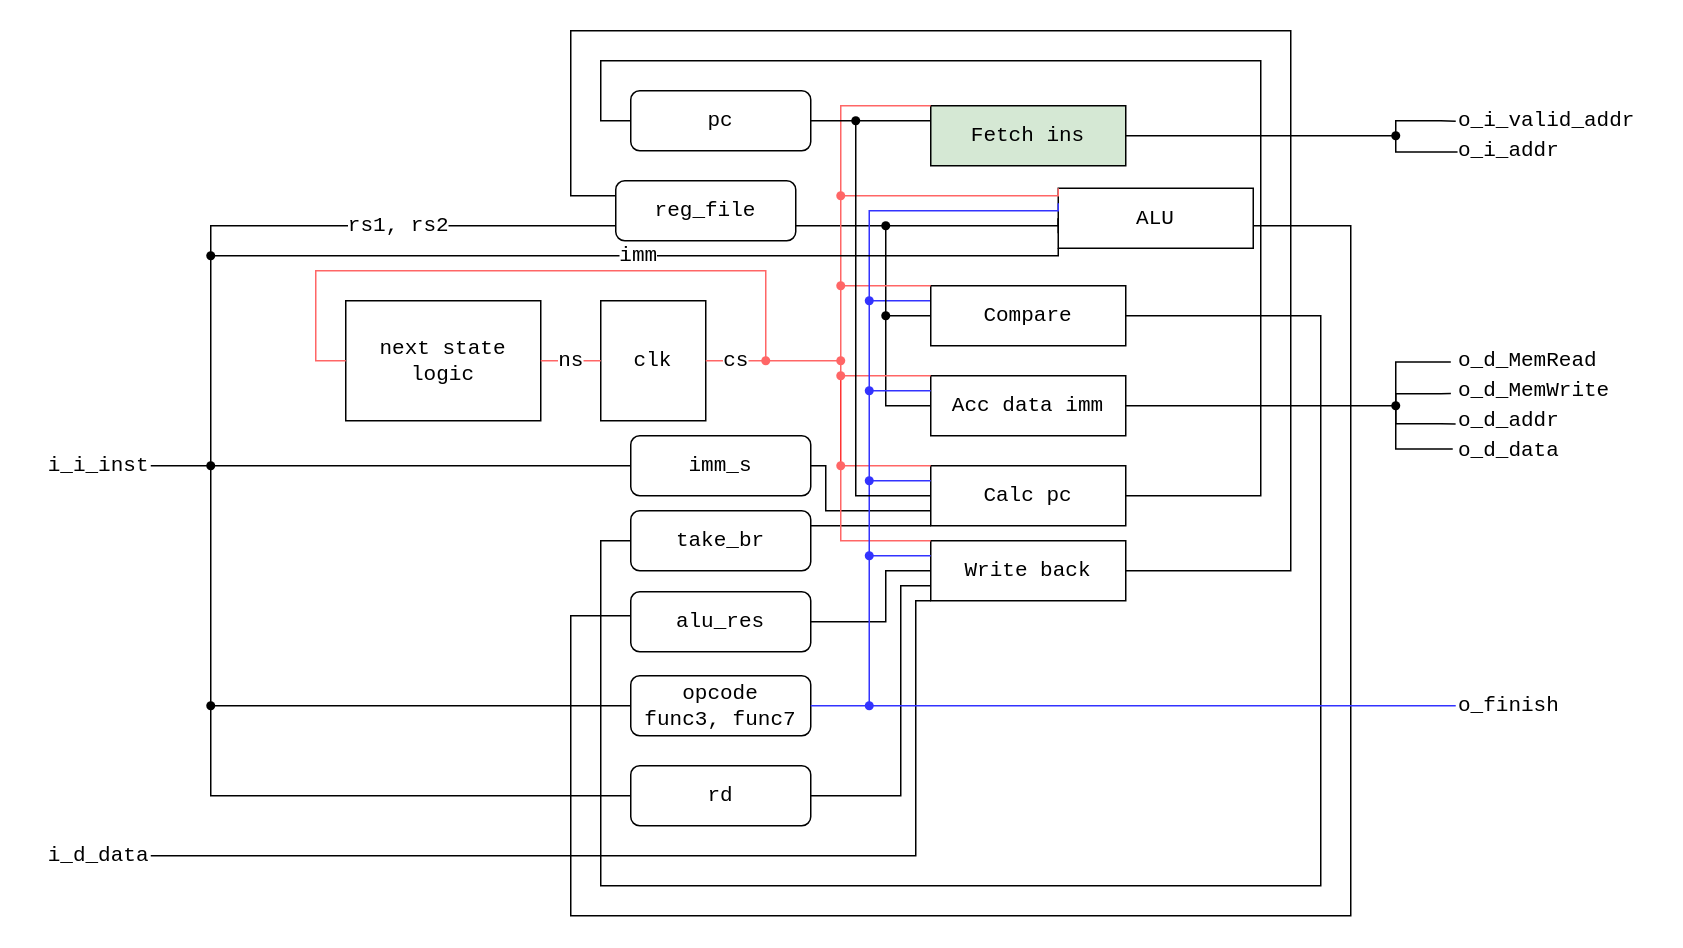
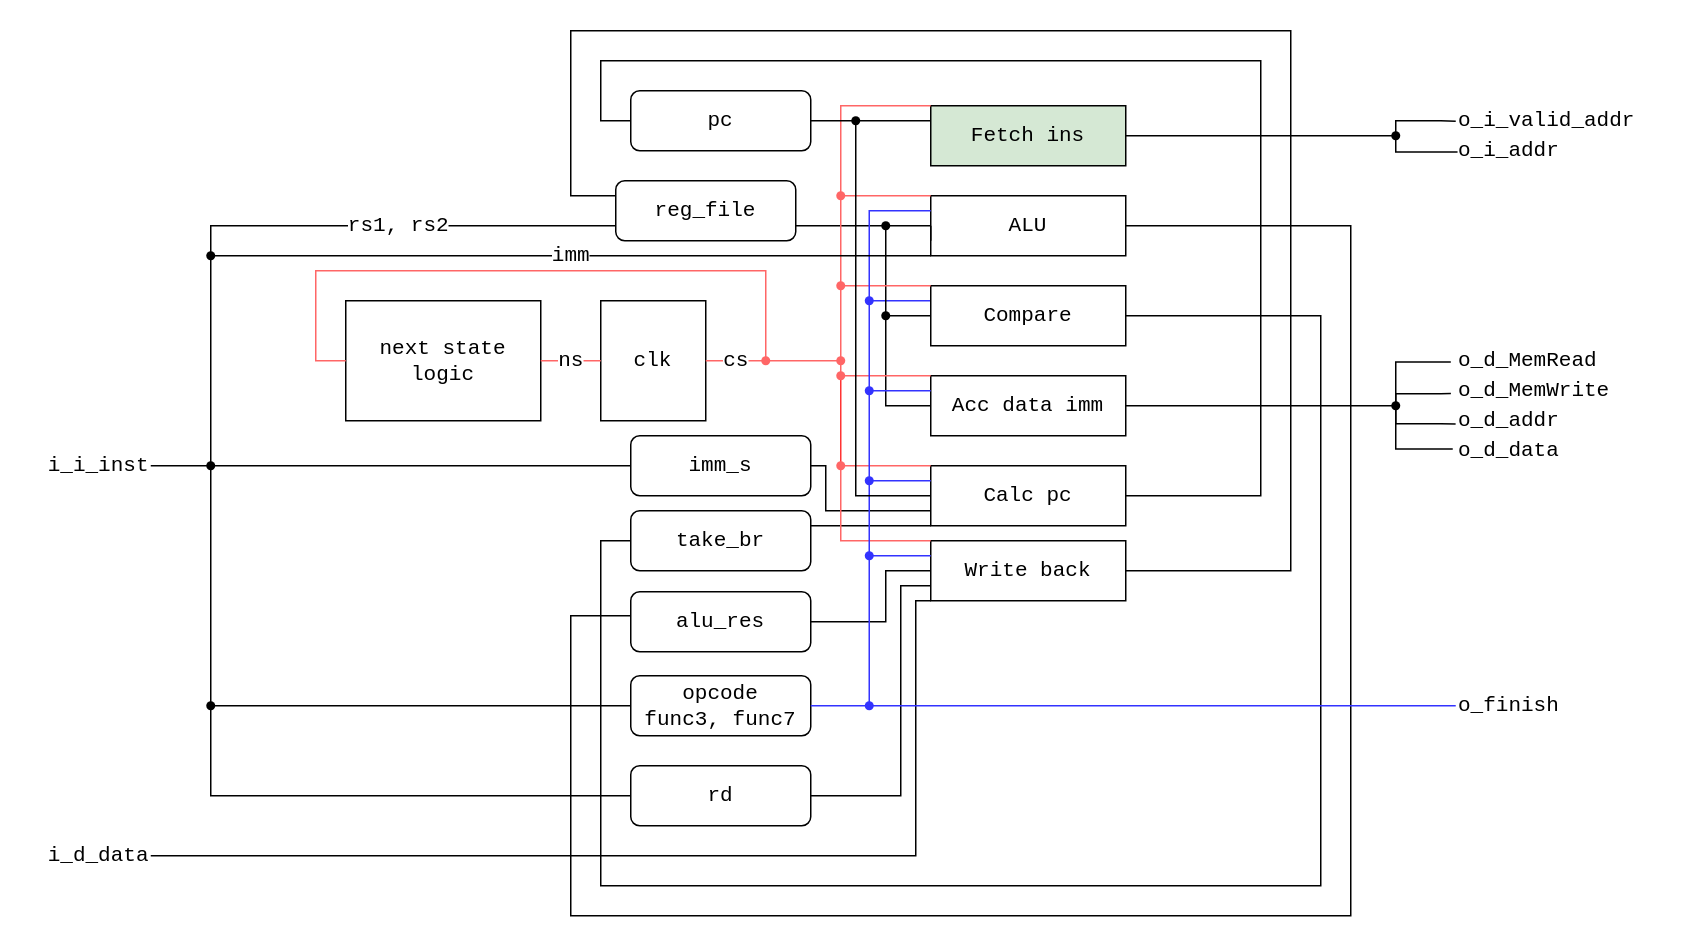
- <mxCell id="8" value="ALU" style="rounded=0;whiteSpace=wrap;html=1;fontFamily=Courier New;fontSize=14;" parent="1" vertex="1"><mxGeometry x="705" y="125" width="130" height="40" as="geometry" /></mxCell>
+ <mxCell id="8" value="ALU" style="rounded=0;whiteSpace=wrap;html=1;fontFamily=Courier New;fontSize=14;" parent="1" vertex="1"><mxGeometry x="620" y="130" width="130" height="40" as="geometry" /></mxCell>
